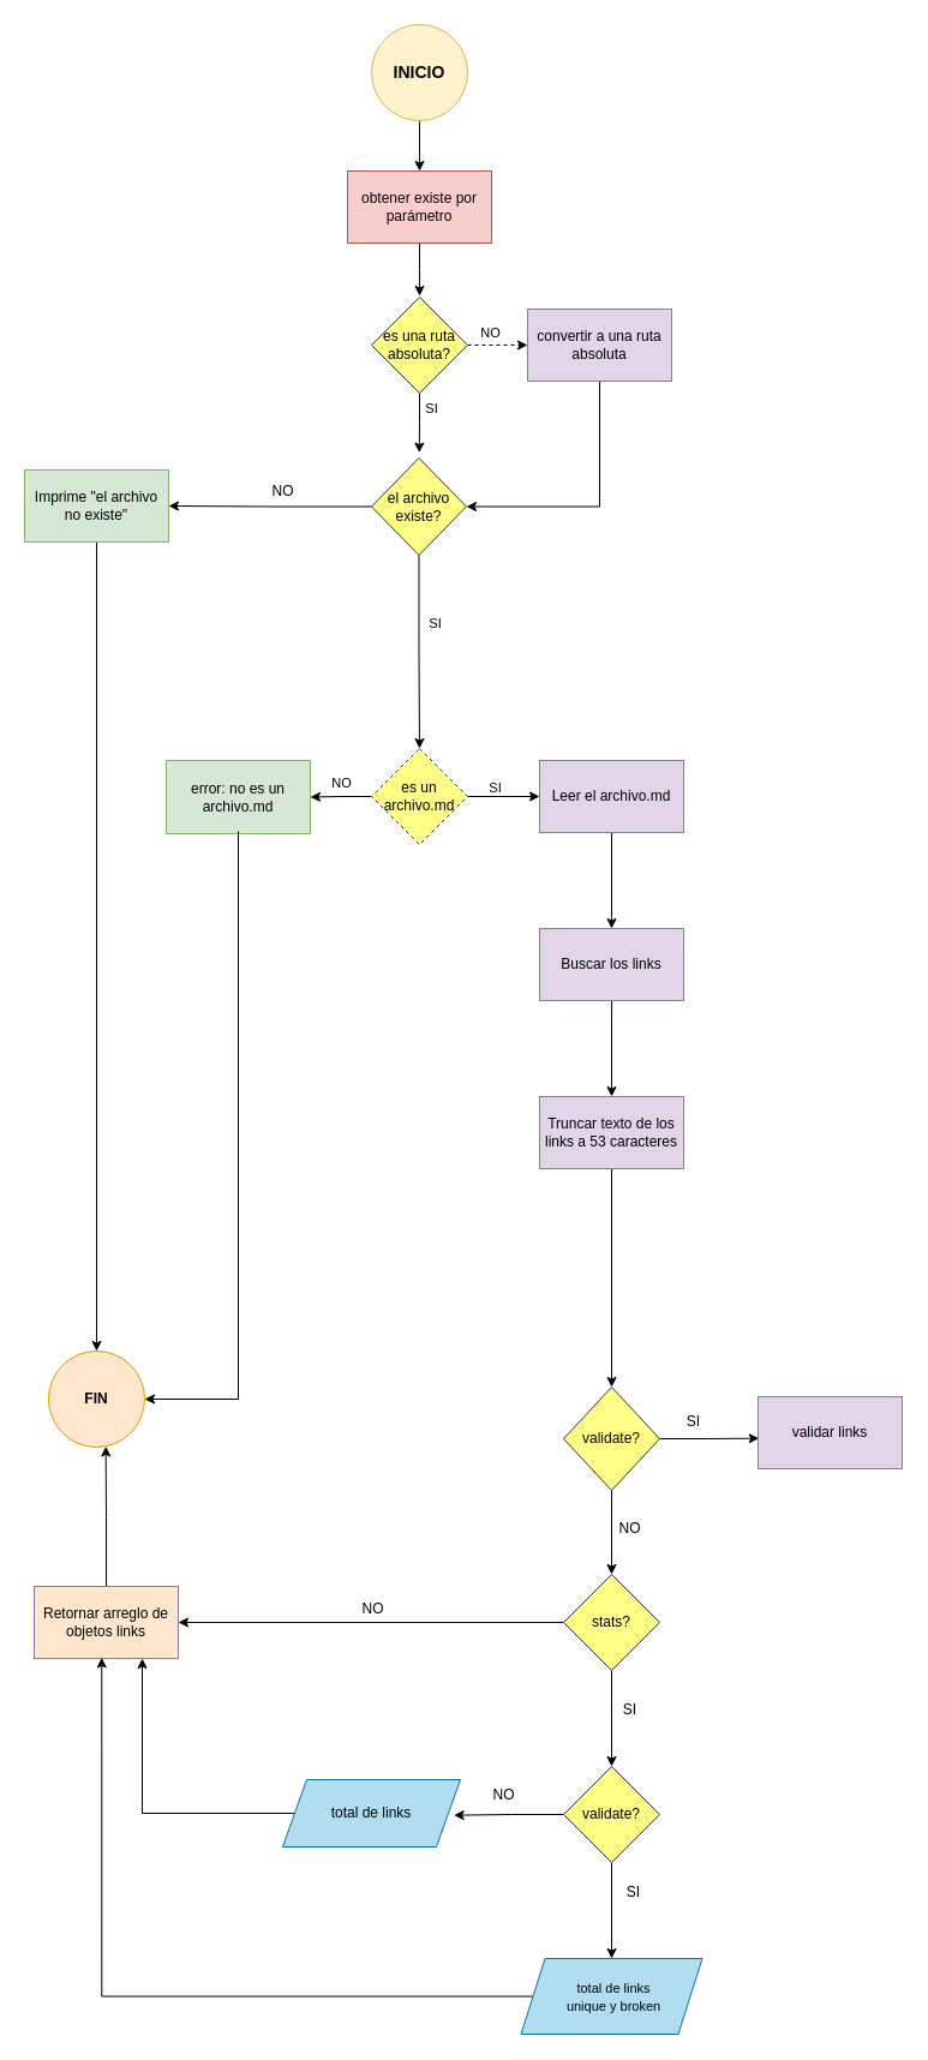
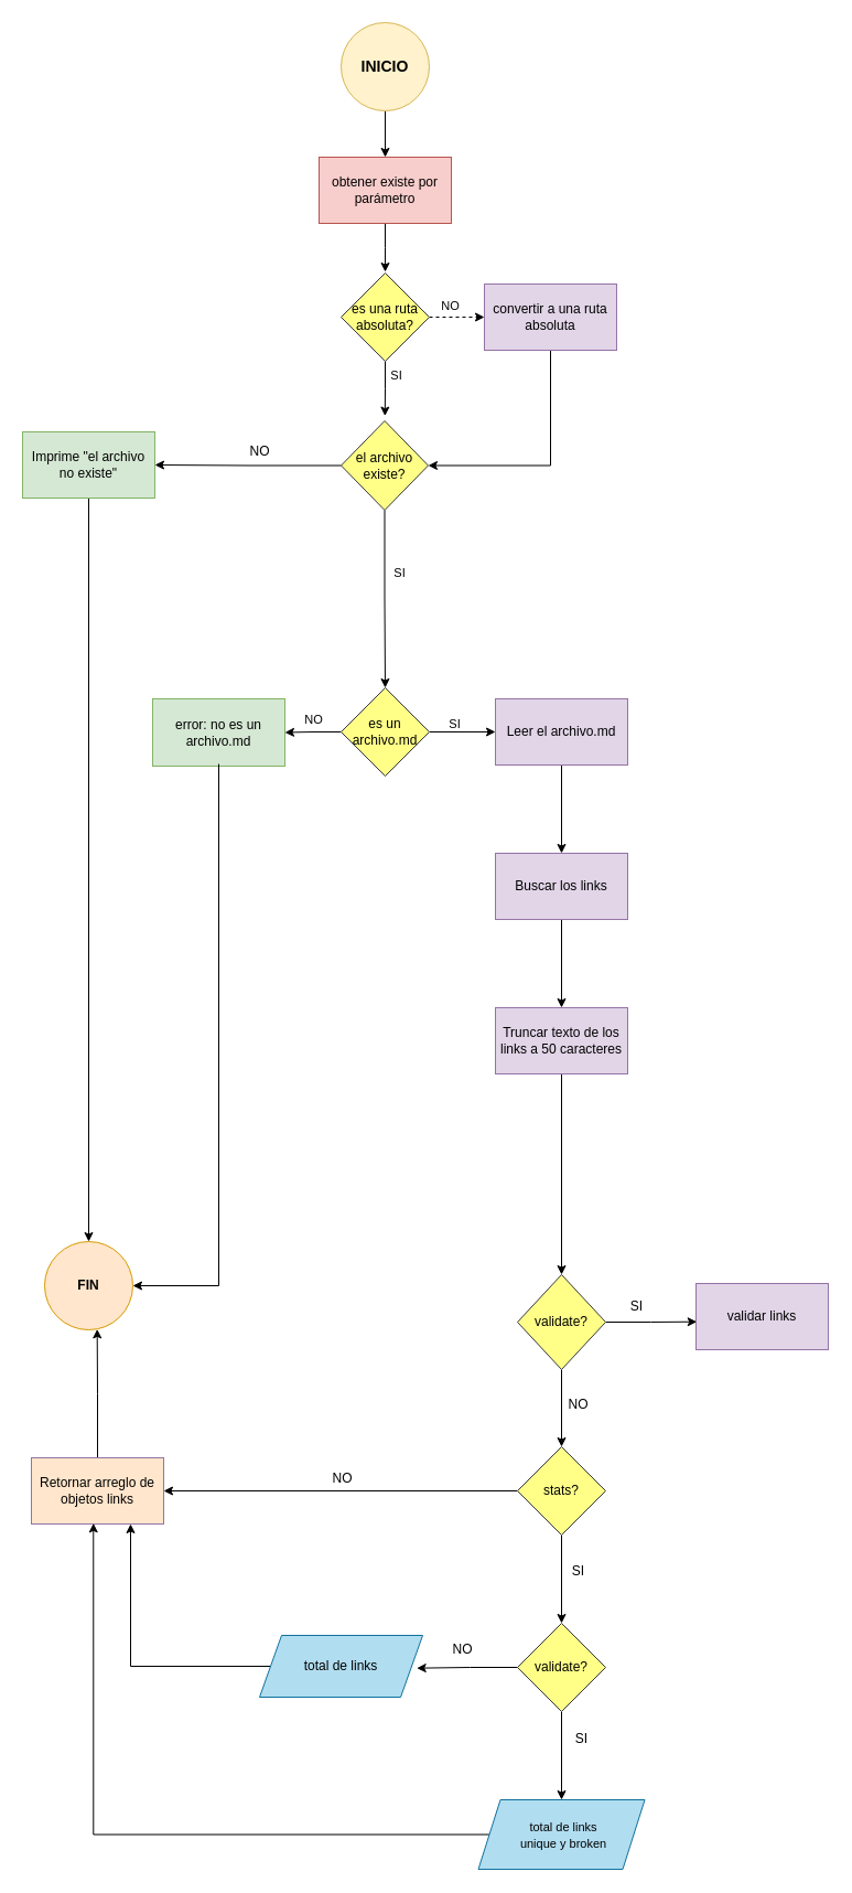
- <mxCell id="16" value="es un archivo.md" style="rhombus;whiteSpace=wrap;html=1;fillColor=#ffff88;strokeColor=#36393d;dashed=1;" vertex="1" parent="1"><mxGeometry x="309" y="623" width="80" height="80" as="geometry" /></mxCell>
+ <mxCell id="16" value="es un archivo.md" style="rhombus;whiteSpace=wrap;html=1;fillColor=#ffff88;strokeColor=#36393d;" vertex="1" parent="1"><mxGeometry x="309" y="623" width="80" height="80" as="geometry" /></mxCell>
- <mxCell id="24" value="Truncar texto de los links a 53 caracteres" style="whiteSpace=wrap;html=1;fillColor=#e1d5e7;strokeColor=#9673a6;" vertex="1" parent="1"><mxGeometry x="449" y="913" width="120" height="60" as="geometry" /></mxCell>
+ <mxCell id="24" value="Truncar texto de los links a 50 caracteres" style="whiteSpace=wrap;html=1;fillColor=#e1d5e7;strokeColor=#9673a6;" vertex="1" parent="1"><mxGeometry x="449" y="913" width="120" height="60" as="geometry" /></mxCell>
